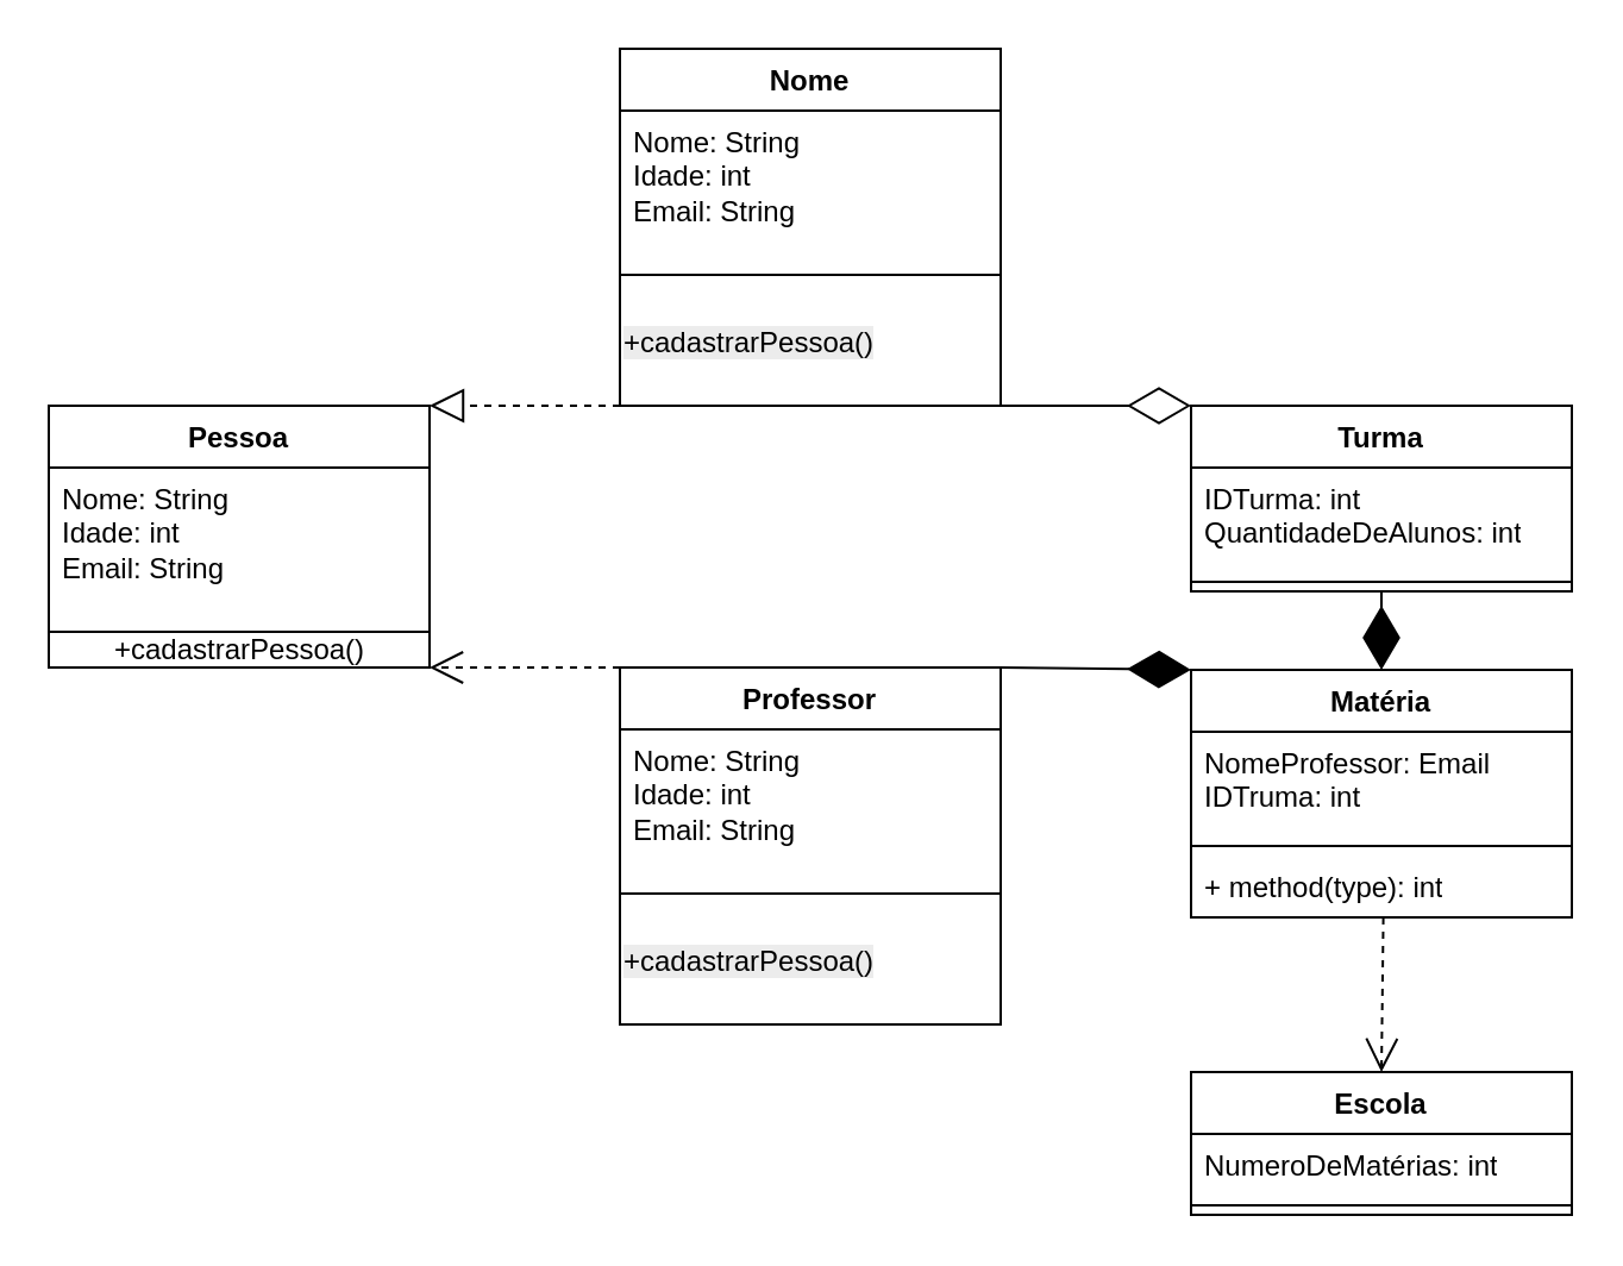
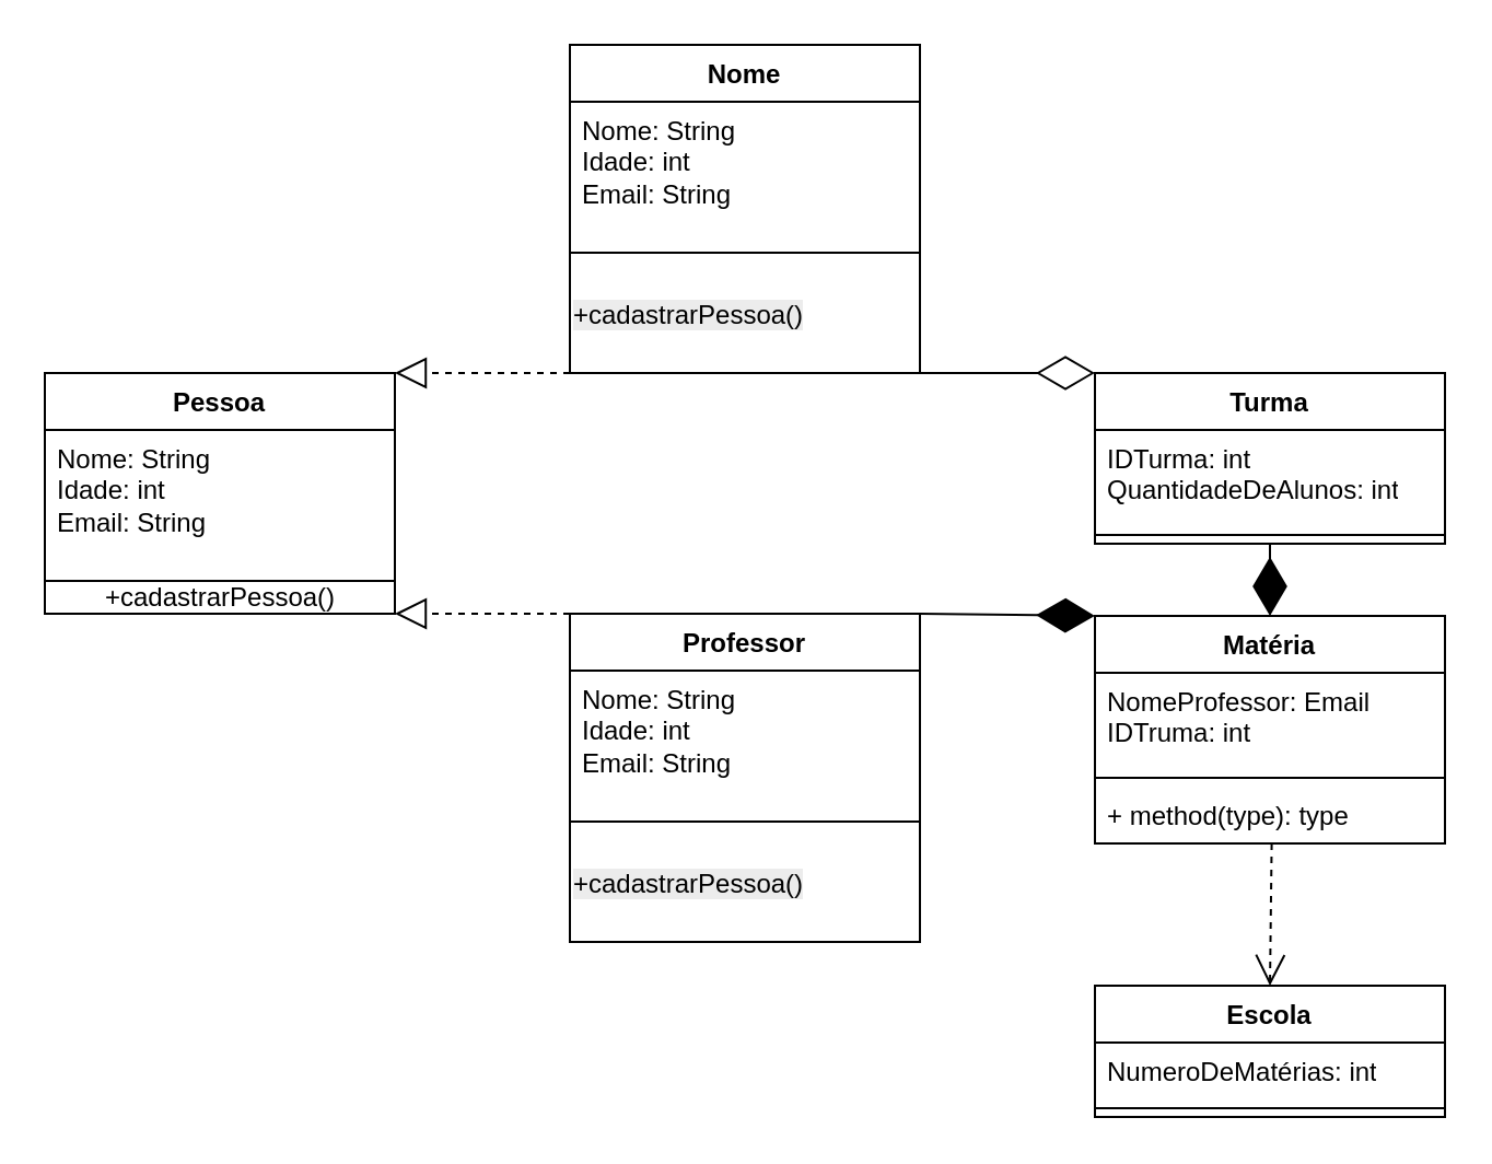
- <mxCell id="19" value="" style="endArrow=open;dashed=1;endFill=0;endSize=12;html=1;rounded=0;exitX=0;exitY=0;exitDx=0;exitDy=0;entryX=1;entryY=1;entryDx=0;entryDy=0;" edge="1" parent="1" source="15" target="12"><mxGeometry width="160" relative="1" as="geometry"><mxPoint x="310" y="330" as="sourcePoint" /><mxPoint x="470" y="330" as="targetPoint" /></mxGeometry></mxCell>
+ <mxCell id="19" value="" style="endArrow=block;dashed=1;endFill=0;endSize=12;html=1;rounded=0;exitX=0;exitY=0;exitDx=0;exitDy=0;entryX=1;entryY=1;entryDx=0;entryDy=0;" edge="1" parent="1" source="15" target="12"><mxGeometry width="160" relative="1" as="geometry"><mxPoint x="310" y="330" as="sourcePoint" /><mxPoint x="470" y="330" as="targetPoint" /></mxGeometry></mxCell>
- <mxCell id="24" value="+ method(type): int" style="text;strokeColor=none;fillColor=none;align=left;verticalAlign=top;spacingLeft=4;spacingRight=4;overflow=hidden;rotatable=0;points=[[0,0.5],[1,0.5]];portConstraint=eastwest;whiteSpace=wrap;html=1;" vertex="1" parent="21"><mxGeometry y="78" width="160" height="26" as="geometry" /></mxCell>
+ <mxCell id="24" value="+ method(type): type" style="text;strokeColor=none;fillColor=none;align=left;verticalAlign=top;spacingLeft=4;spacingRight=4;overflow=hidden;rotatable=0;points=[[0,0.5],[1,0.5]];portConstraint=eastwest;whiteSpace=wrap;html=1;" vertex="1" parent="21"><mxGeometry y="78" width="160" height="26" as="geometry" /></mxCell>
